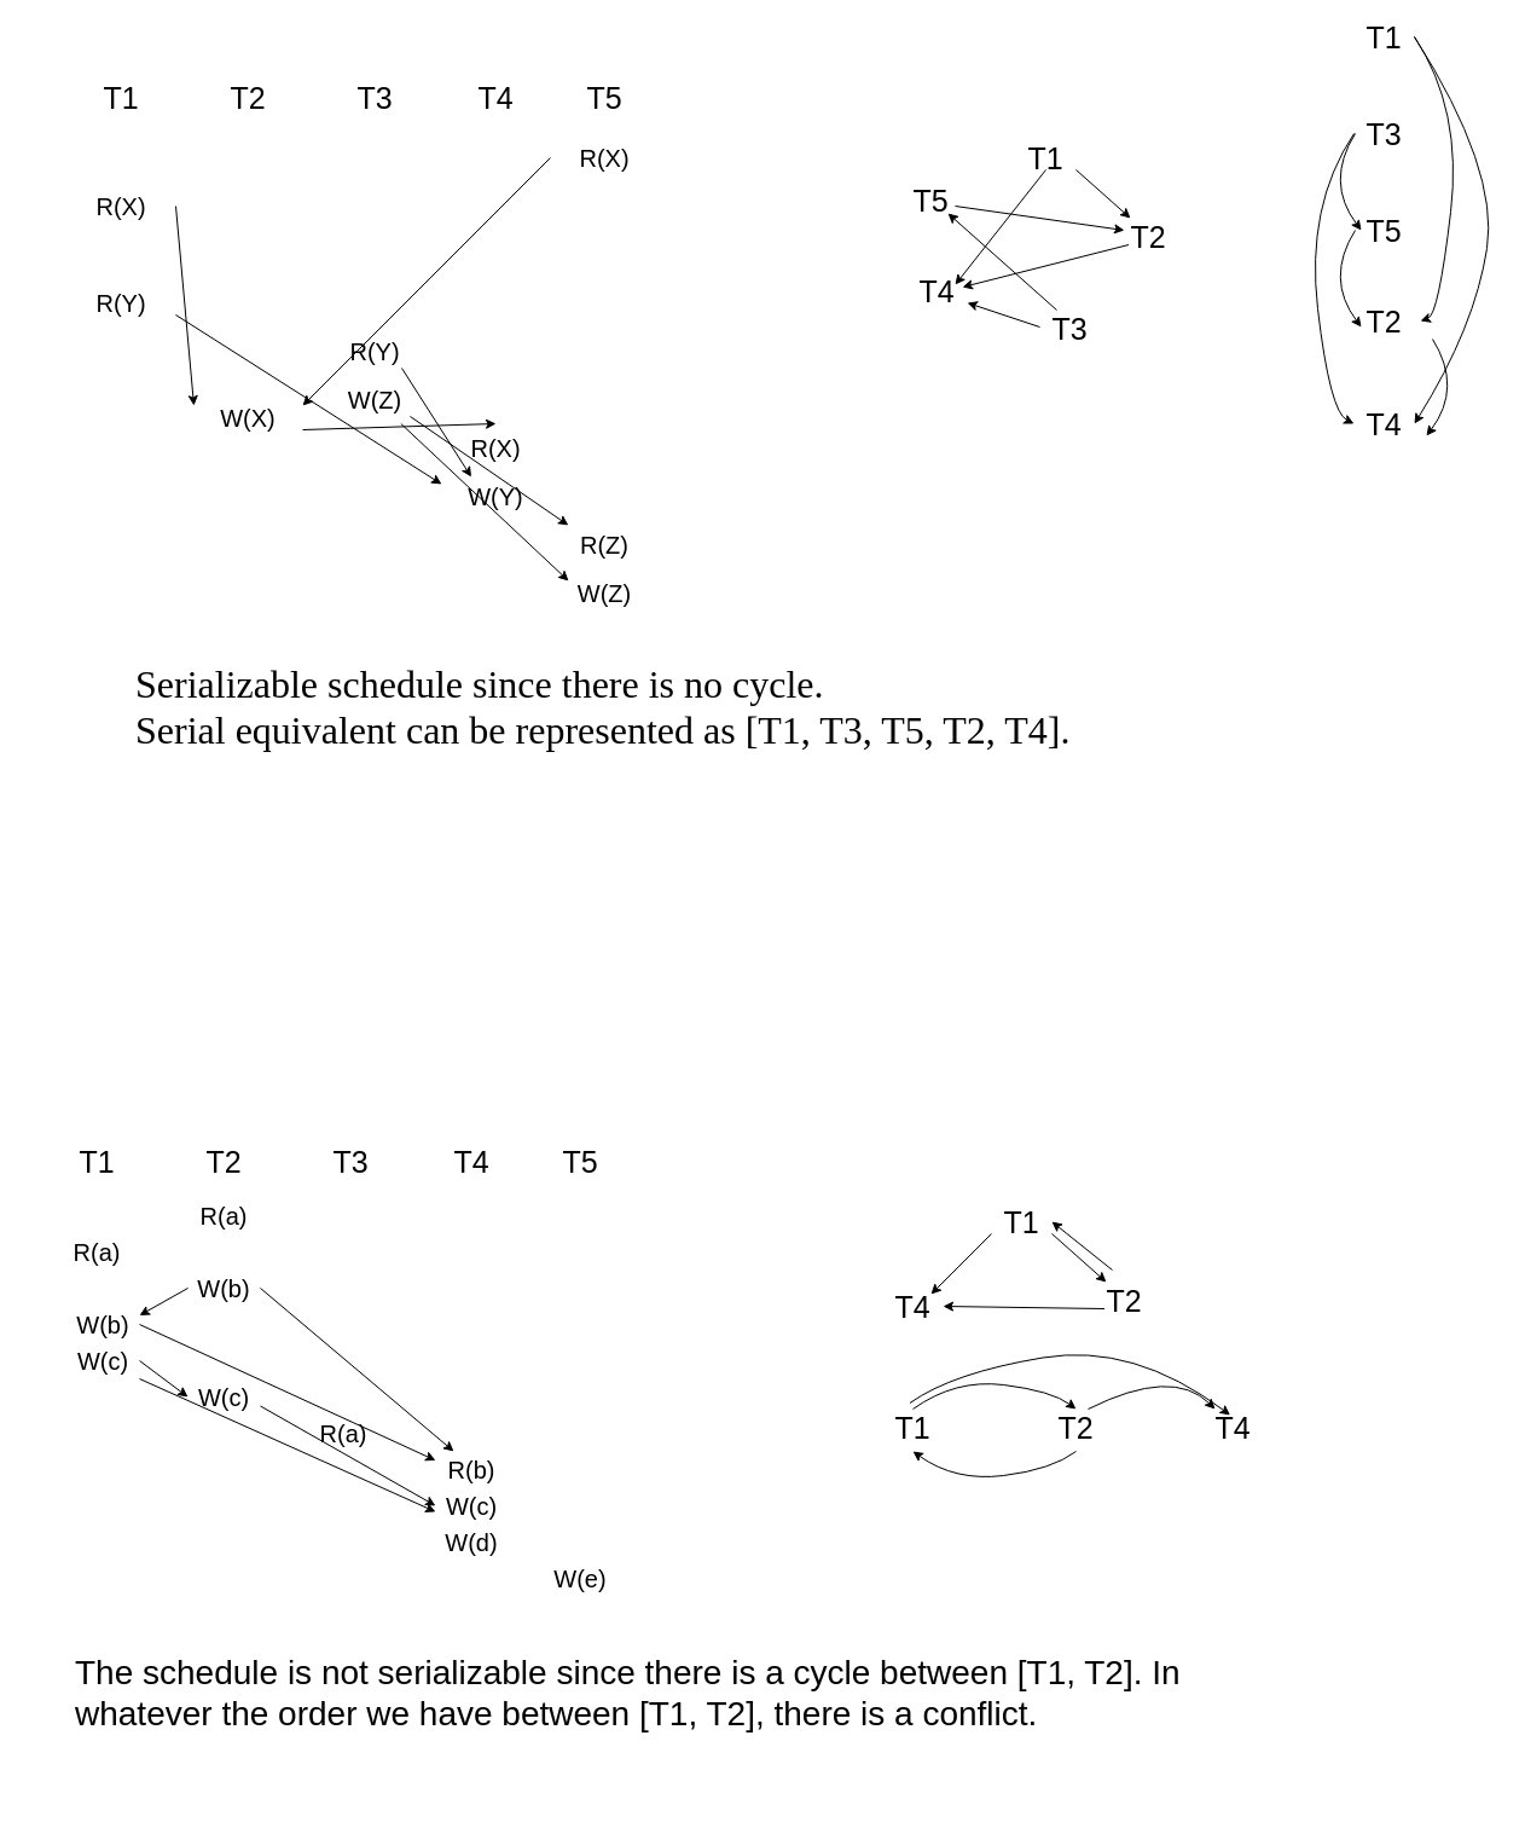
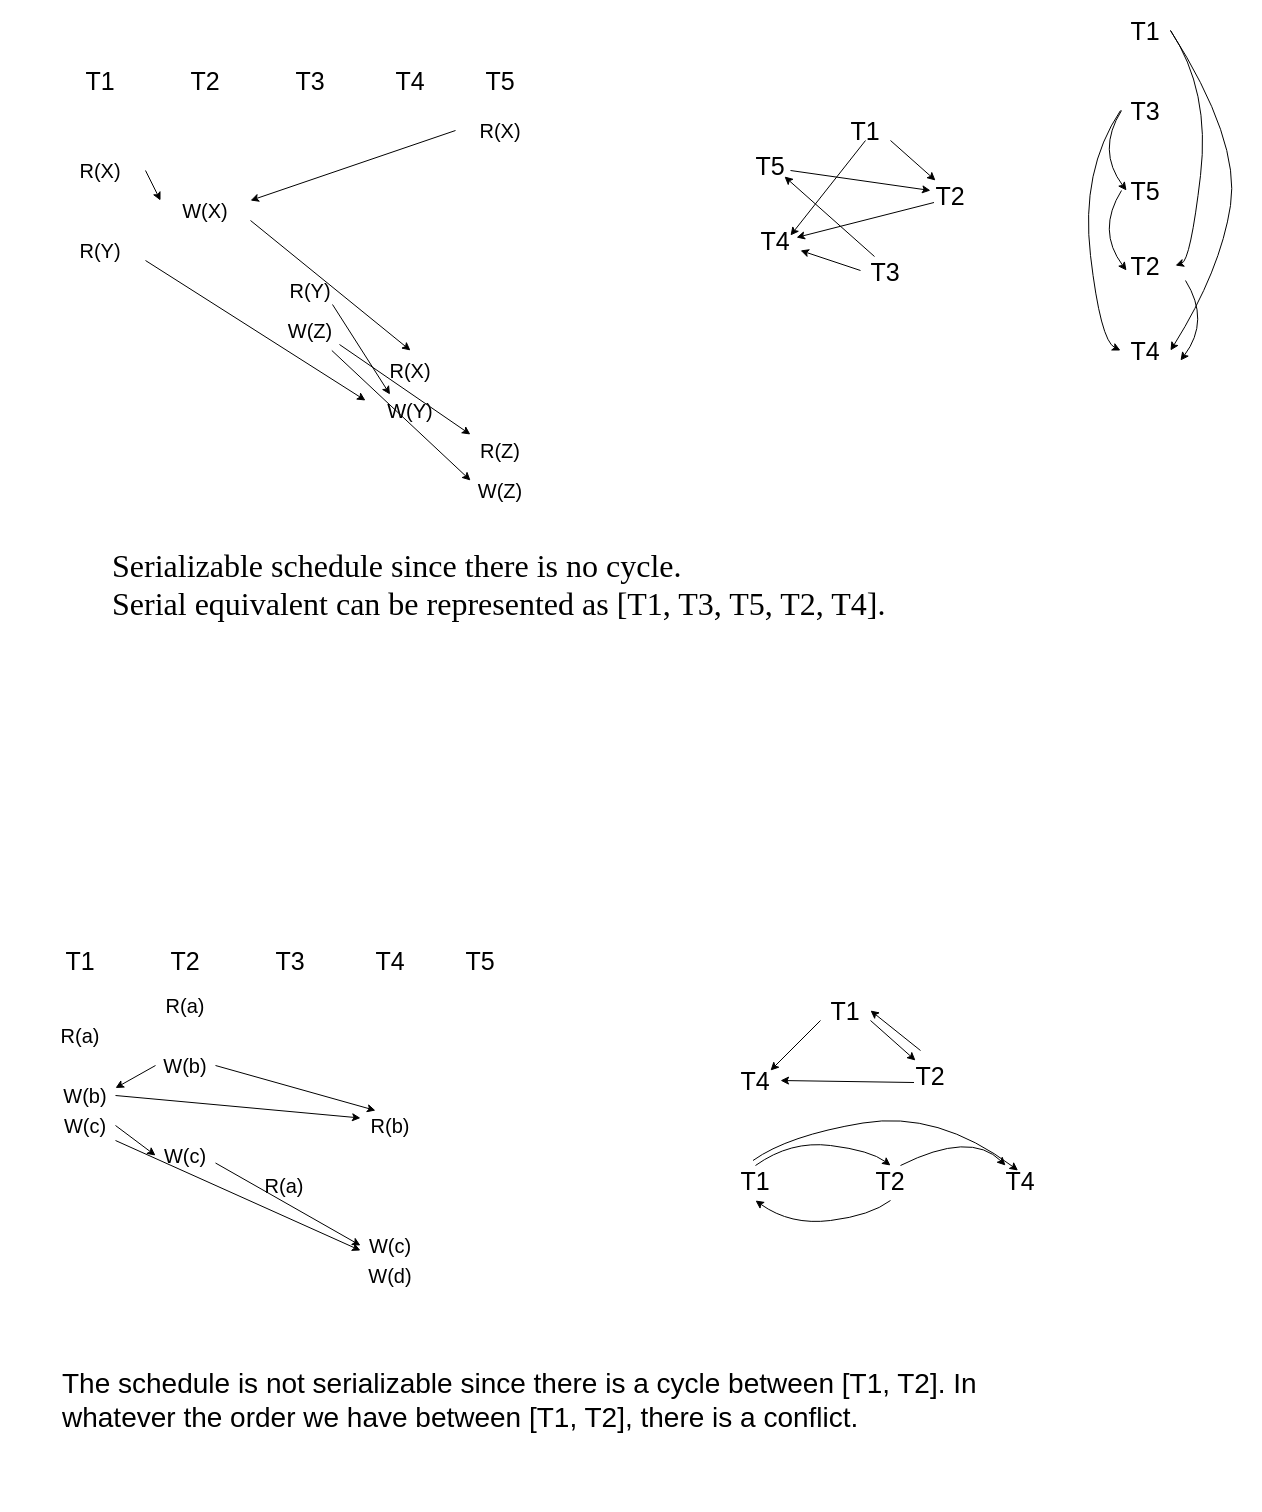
- <mxCell id="9" value="W(X)" style="text;html=1;align=center;verticalAlign=middle;whiteSpace=wrap;rounded=0;fontSize=20;" vertex="1" parent="1"><mxGeometry x="160" y="325" width="90" height="40" as="geometry" /></mxCell>
+ <mxCell id="9" value="W(X)" style="text;html=1;align=center;verticalAlign=middle;whiteSpace=wrap;rounded=0;fontSize=20;" vertex="1" parent="1"><mxGeometry x="160" y="190" width="90" height="40" as="geometry" /></mxCell>
- <mxCell id="64" value="R(b)" style="text;html=1;align=center;verticalAlign=middle;whiteSpace=wrap;rounded=0;fontSize=20;" vertex="1" parent="1"><mxGeometry x="360" y="1200" width="60" height="30" as="geometry" /></mxCell>
+ <mxCell id="64" value="R(b)" style="text;html=1;align=center;verticalAlign=middle;whiteSpace=wrap;rounded=0;fontSize=20;" vertex="1" parent="1"><mxGeometry x="360" y="1110" width="60" height="30" as="geometry" /></mxCell>
- <mxCell id="67" value="W(e)" style="text;html=1;align=center;verticalAlign=middle;whiteSpace=wrap;rounded=0;fontSize=20;" vertex="1" parent="1"><mxGeometry x="450" y="1290" width="60" height="30" as="geometry" /></mxCell>
